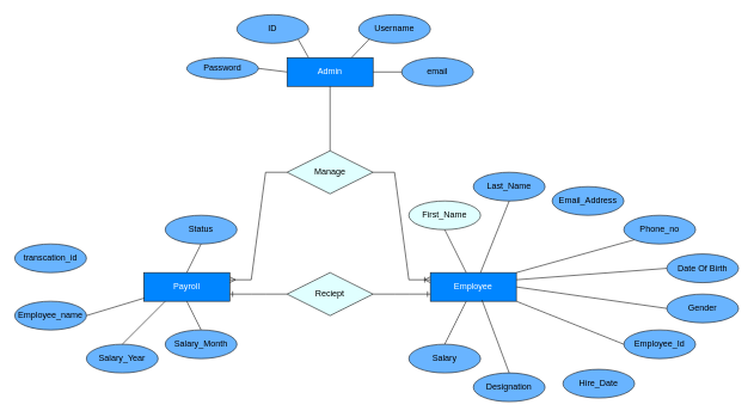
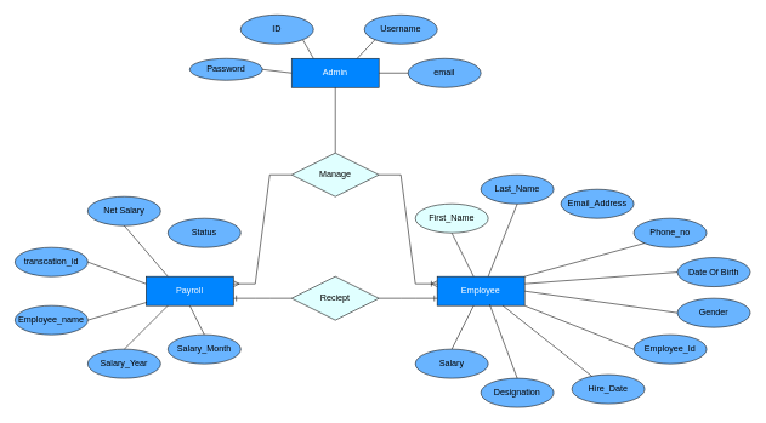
+ <mxCell id="33" value="Net Salary" style="ellipse;whiteSpace=wrap;html=1;align=center;fillColor=#69b4ff;strokeColor=#1e1e1e;" parent="1" vertex="1"><mxGeometry x="120" y="270" width="100" height="40" as="geometry" /></mxCell>
+ <mxCell id="47" value="" style="endArrow=none;html=1;rounded=0;exitX=0.5;exitY=1;exitDx=0;exitDy=0;entryX=0.25;entryY=0;entryDx=0;entryDy=0;strokeColor=#1e1e1e;" parent="1" source="33" target="31" edge="1"><mxGeometry relative="1" as="geometry"><mxPoint x="280" y="410" as="sourcePoint" /><mxPoint x="440" y="410" as="targetPoint" /></mxGeometry></mxCell>
- <mxCell id="48" value="" style="endArrow=none;html=1;rounded=0;exitX=0.5;exitY=1;exitDx=0;exitDy=0;entryX=0.5;entryY=0;entryDx=0;entryDy=0;strokeColor=#1e1e1e;" parent="1" source="36" target="31" edge="1"><mxGeometry relative="1" as="geometry"><mxPoint x="180" y="320" as="sourcePoint" /><mxPoint x="240" y="390" as="targetPoint" /></mxGeometry></mxCell>
+ <mxCell id="45" value="" style="endArrow=none;html=1;rounded=0;exitX=1;exitY=0.5;exitDx=0;exitDy=0;entryX=0;entryY=0.25;entryDx=0;entryDy=0;strokeColor=#1e1e1e;" parent="1" source="37" target="31" edge="1"><mxGeometry relative="1" as="geometry"><mxPoint x="130" y="360" as="sourcePoint" /><mxPoint x="290" y="359.66" as="targetPoint" /></mxGeometry></mxCell>
+ <mxCell id="28" value="" style="endArrow=none;html=1;rounded=0;entryX=0.75;entryY=1;entryDx=0;entryDy=0;strokeColor=#1e1e1e;" parent="1" source="26" target="10" edge="1"><mxGeometry width="50" height="50" relative="1" as="geometry"><mxPoint x="970" y="440" as="sourcePoint" /><mxPoint x="815" y="420" as="targetPoint" /></mxGeometry></mxCell>
